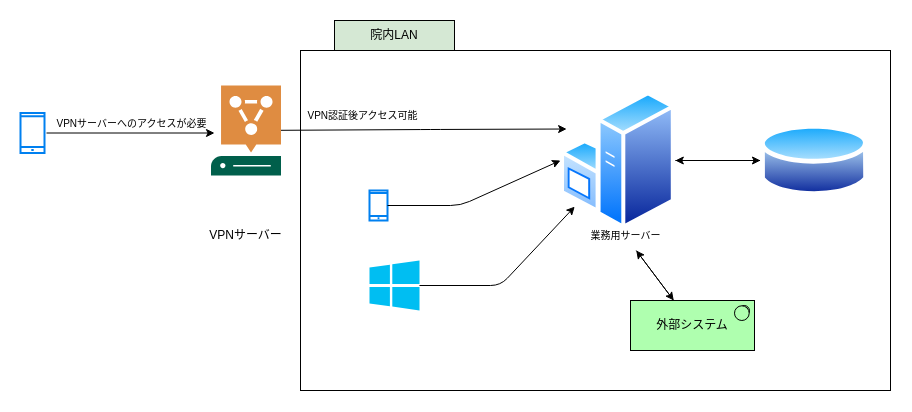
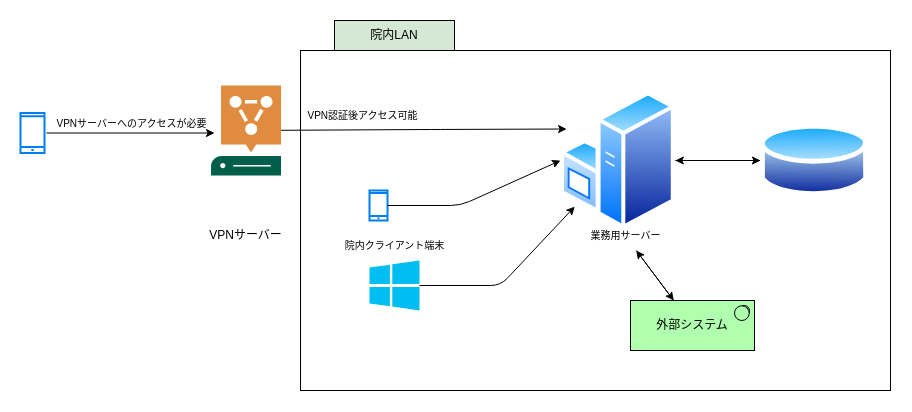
+ <mxCell id="16" value="&lt;span style=&quot;font-size: 10px;&quot;&gt;院内クライアント端末&lt;/span&gt;" style="strokeWidth=1;html=1;shadow=0;dashed=0;shape=mxgraph.android.textfield;align=center;strokeColor=none;pointerEvents=1" parent="1" vertex="1"><mxGeometry x="339" y="230" width="110" height="30" as="geometry" /></mxCell>
